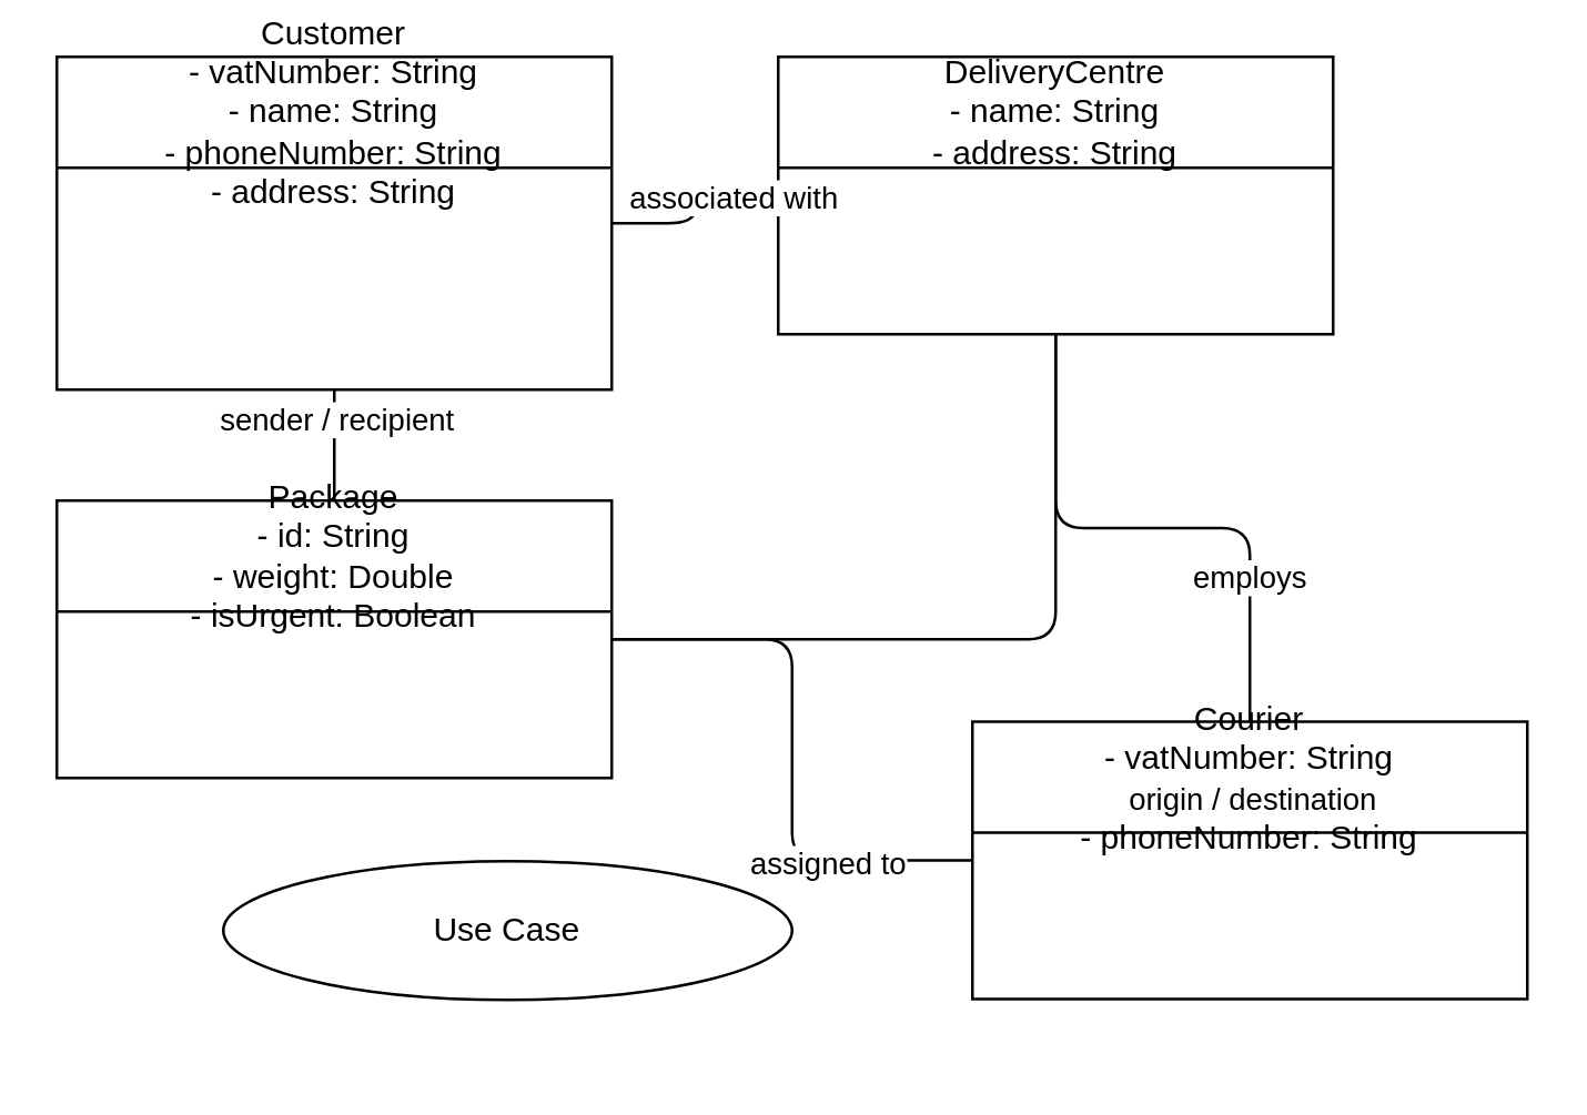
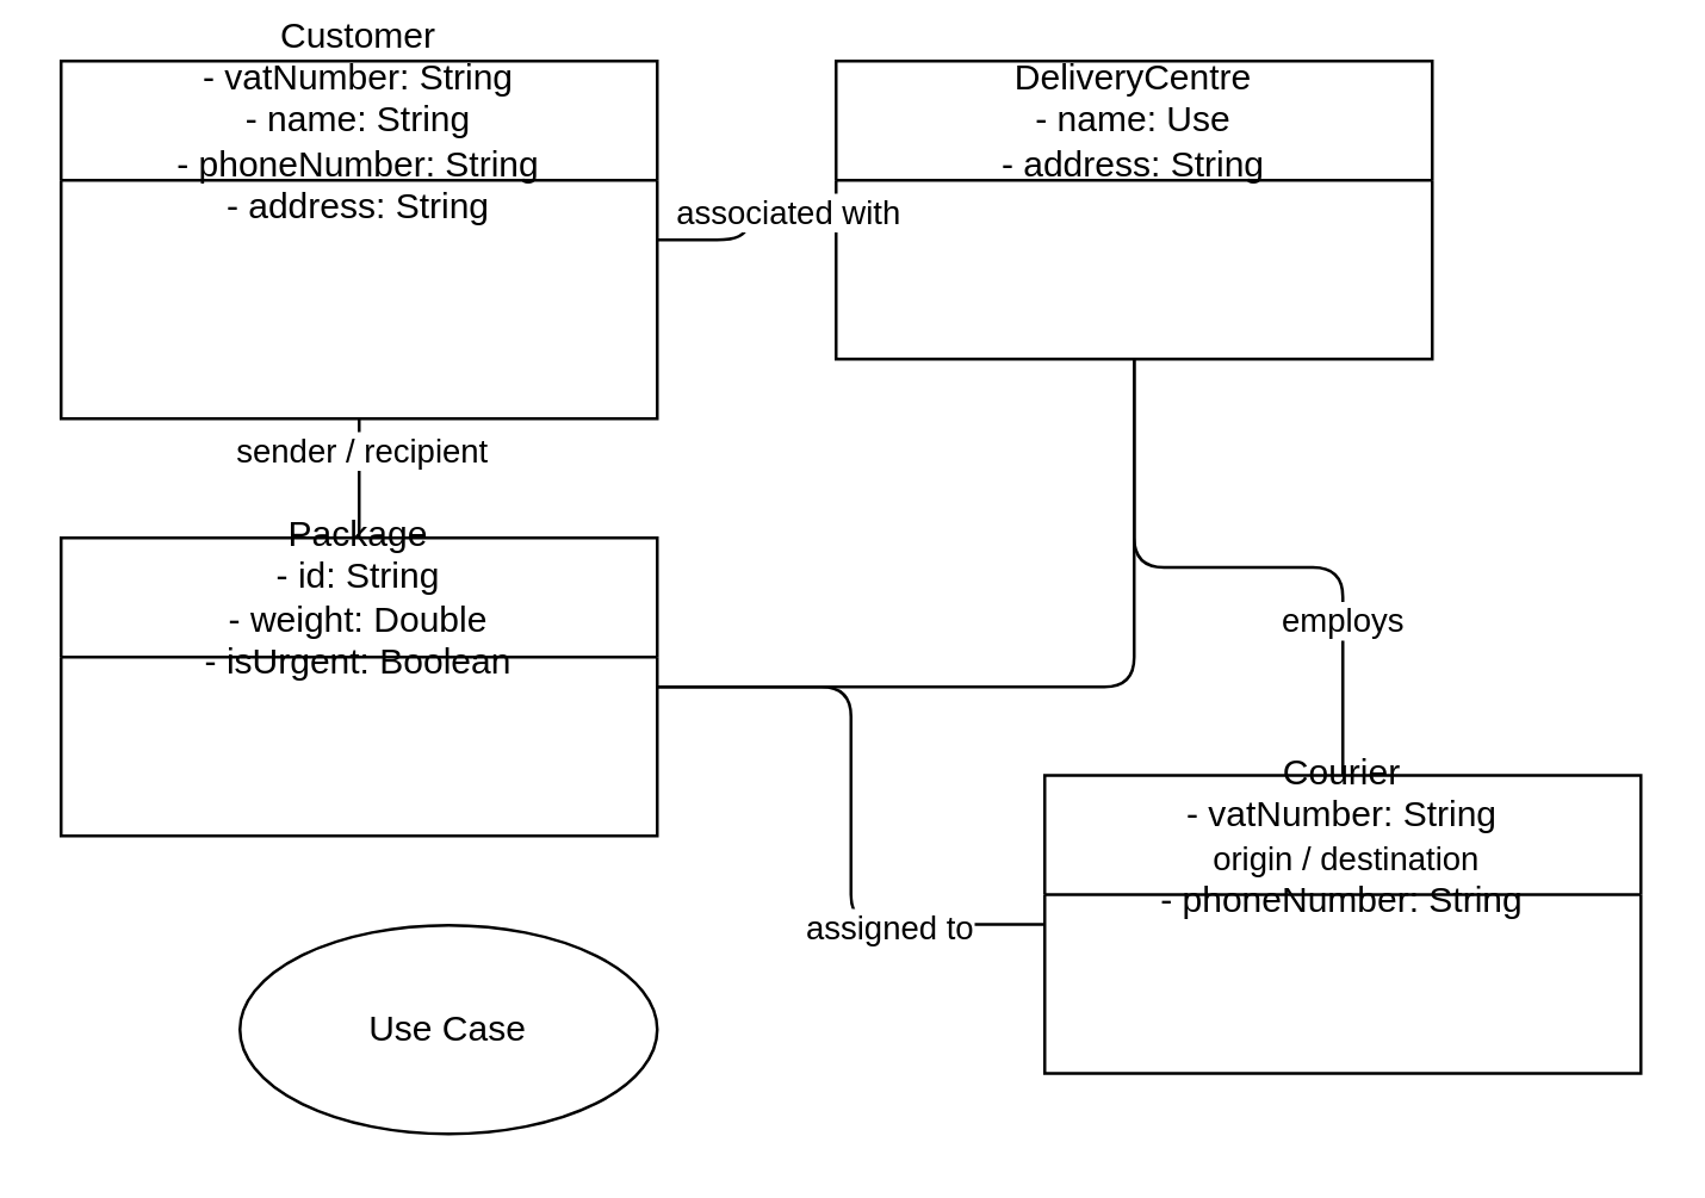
- <mxCell id="3" value="DeliveryCentre&#10;- name: String&#10;- address: String" style="shape=swimlane;whiteSpace=wrap;container=1;" vertex="1" parent="1"><mxGeometry x="280" y="20" width="200" height="100" as="geometry" /></mxCell>
+ <mxCell id="3" value="DeliveryCentre&#10;- name: Use&#10;- address: String" style="shape=swimlane;whiteSpace=wrap;container=1;" vertex="1" parent="1"><mxGeometry x="280" y="20" width="200" height="100" as="geometry" /></mxCell>
- <mxCell id="16" value="Use Case" style="ellipse;whiteSpace=wrap;html=1;" vertex="1" parent="1"><mxGeometry x="80" y="310" width="205" height="50" as="geometry" /></mxCell>
+ <mxCell id="16" value="Use Case" style="ellipse;whiteSpace=wrap;html=1;" vertex="1" parent="1"><mxGeometry x="80" y="310" width="140" height="70" as="geometry" /></mxCell>
